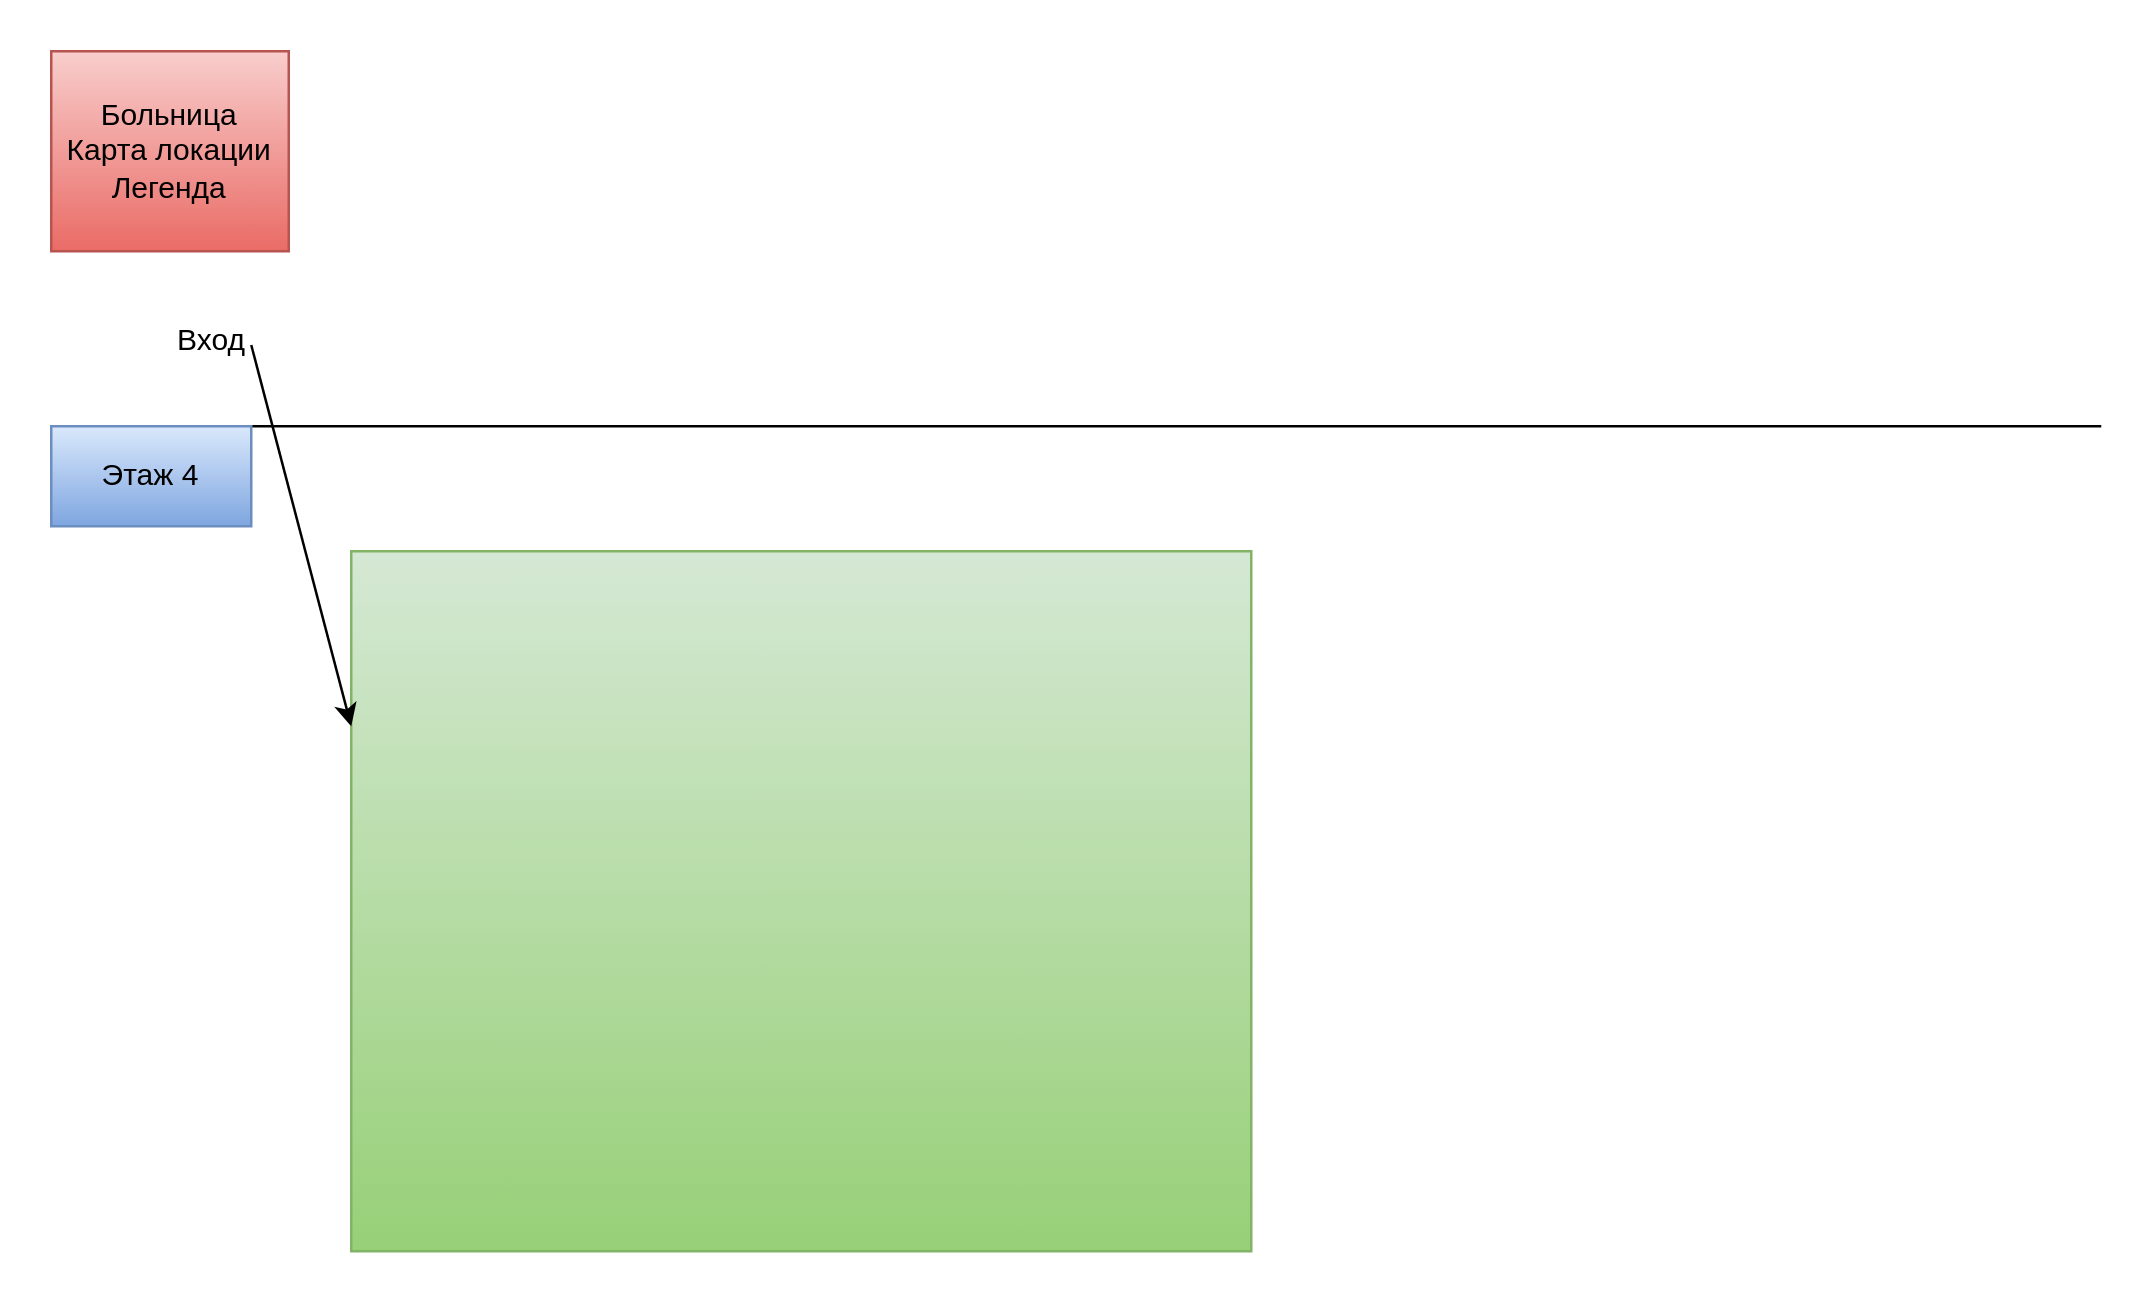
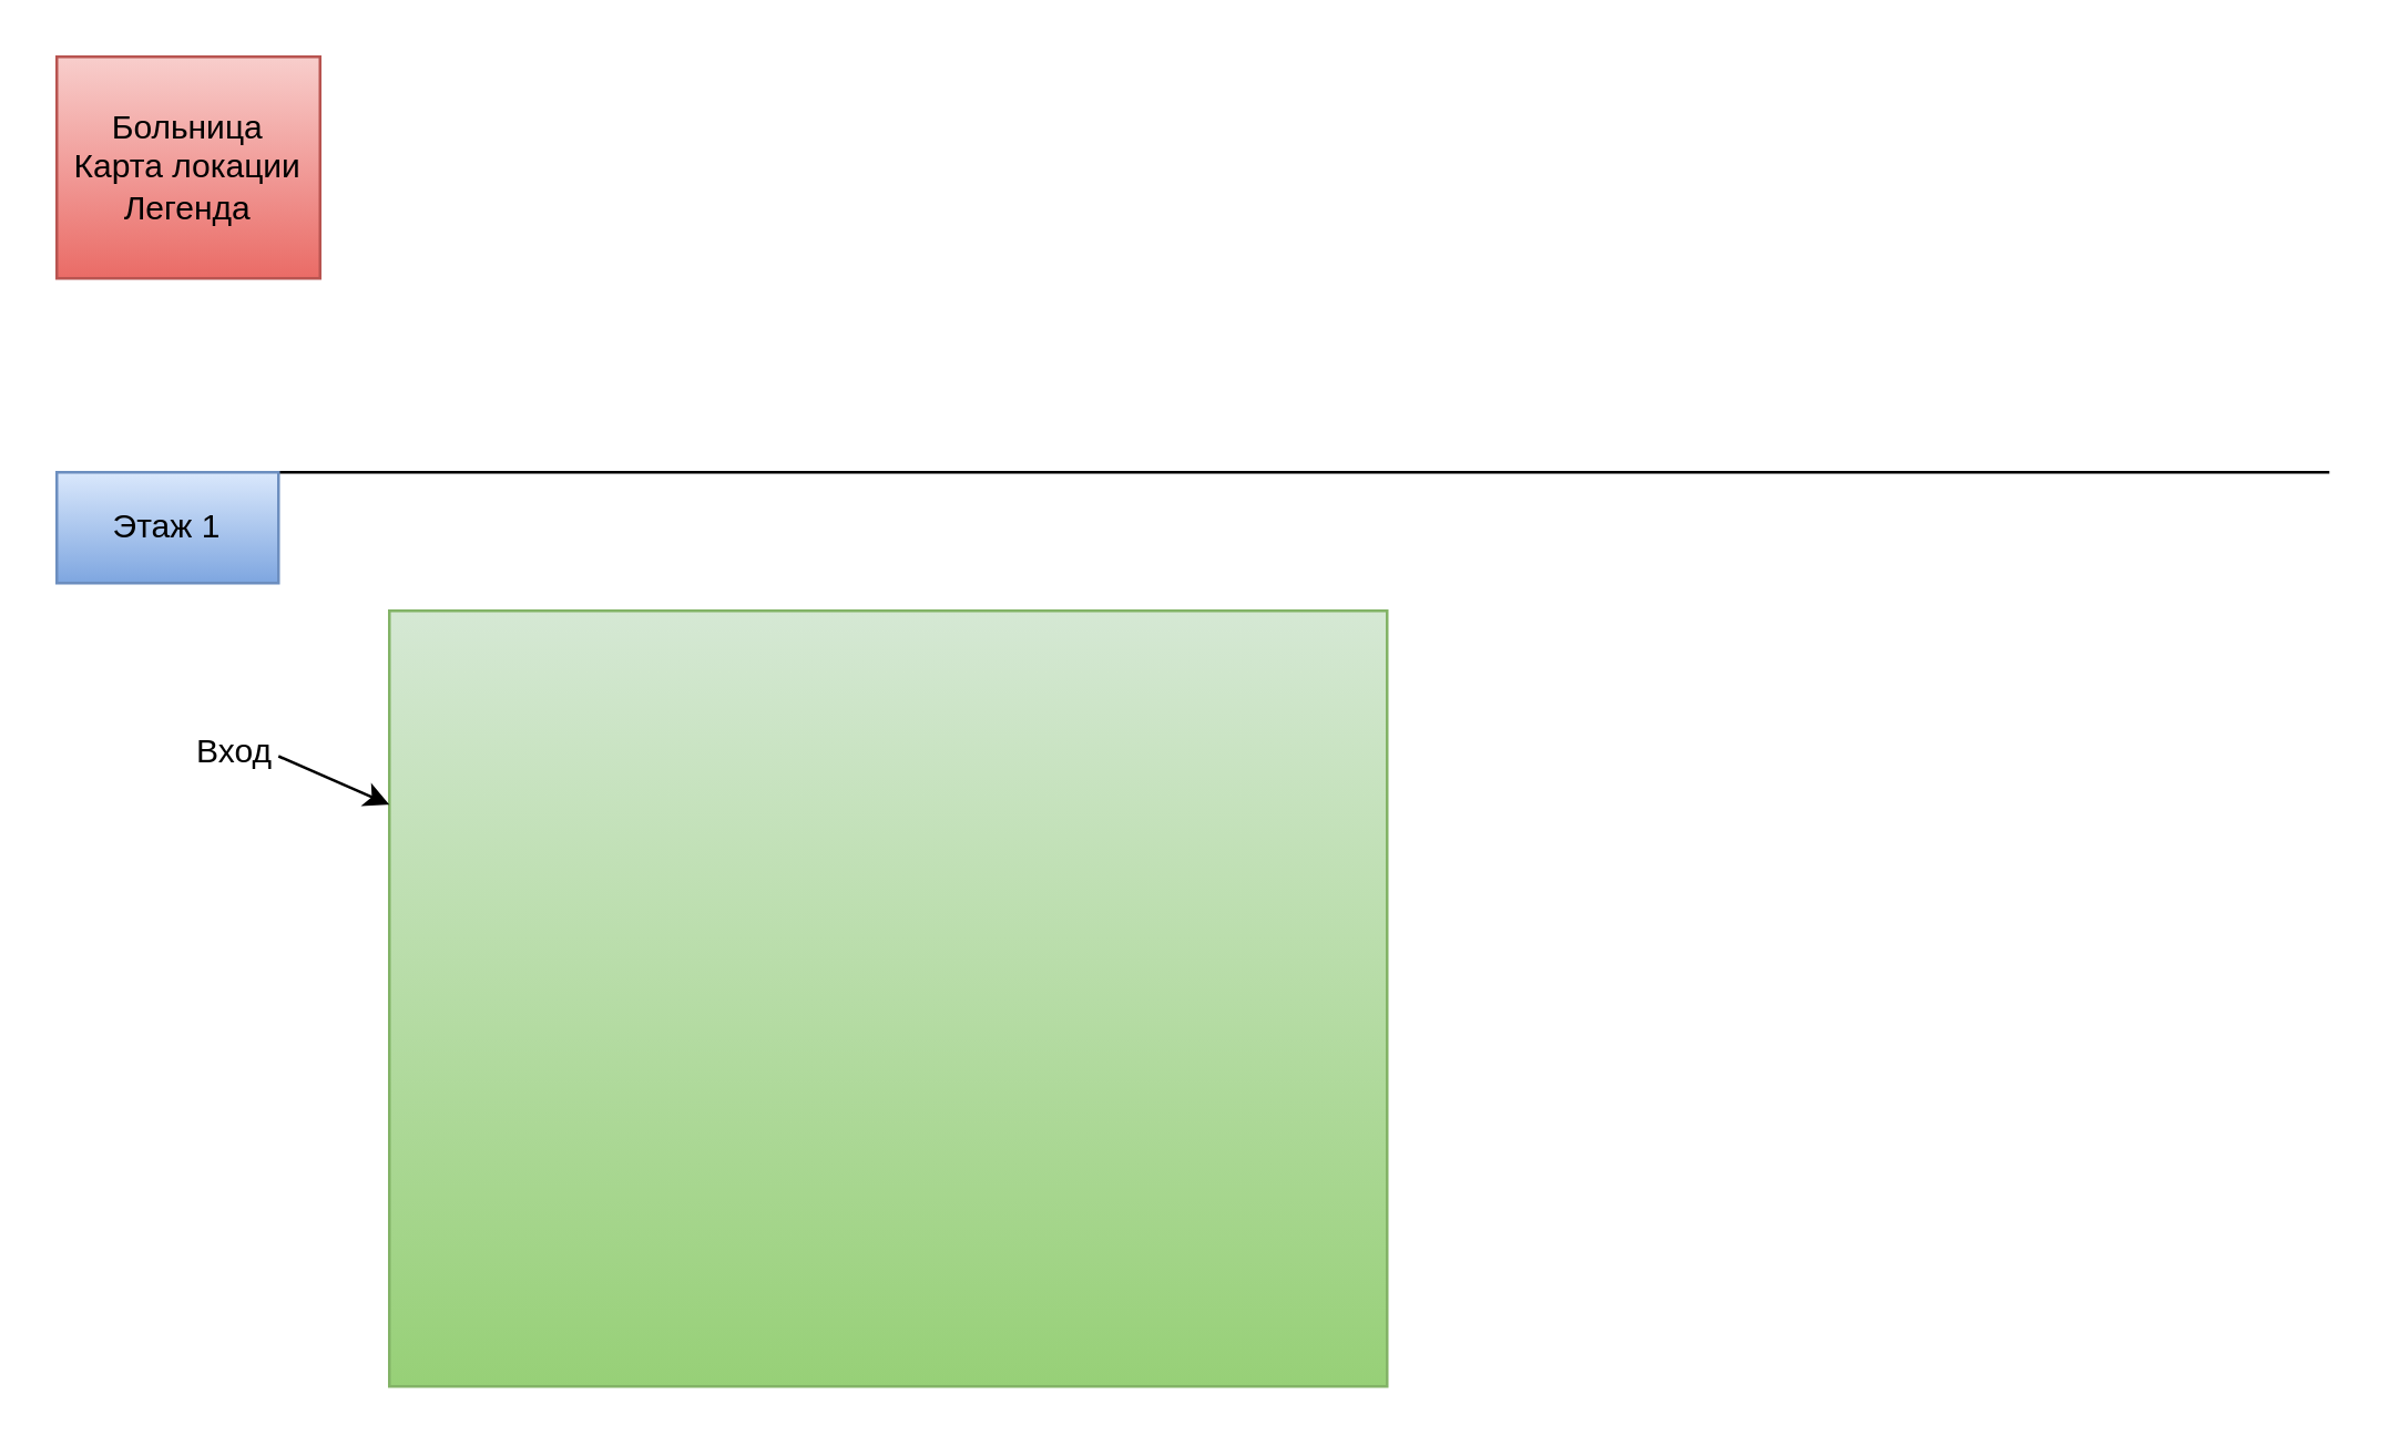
- <mxCell id="6" value="Вход" style="text;html=1;align=right;verticalAlign=bottom;whiteSpace=wrap;rounded=0;strokeColor=none;" vertex="1" parent="1"><mxGeometry x="40" y="115" width="60" height="30" as="geometry" /></mxCell>
+ <mxCell id="6" value="Вход" style="text;html=1;align=right;verticalAlign=bottom;whiteSpace=wrap;rounded=0;strokeColor=none;" vertex="1" parent="1"><mxGeometry x="40" y="250" width="60" height="30" as="geometry" /></mxCell>
- <mxCell id="4" value="Этаж 4" style="rounded=0;whiteSpace=wrap;html=1;fillColor=#dae8fc;gradientColor=#7ea6e0;strokeColor=#6c8ebf;" vertex="1" parent="1"><mxGeometry y="170" width="80" height="40" as="geometry" x="20" /></mxCell>
+ <mxCell id="4" value="Этаж 1" style="rounded=0;whiteSpace=wrap;html=1;fillColor=#dae8fc;gradientColor=#7ea6e0;strokeColor=#6c8ebf;" vertex="1" parent="1"><mxGeometry y="170" width="80" height="40" as="geometry" x="20" /></mxCell>
